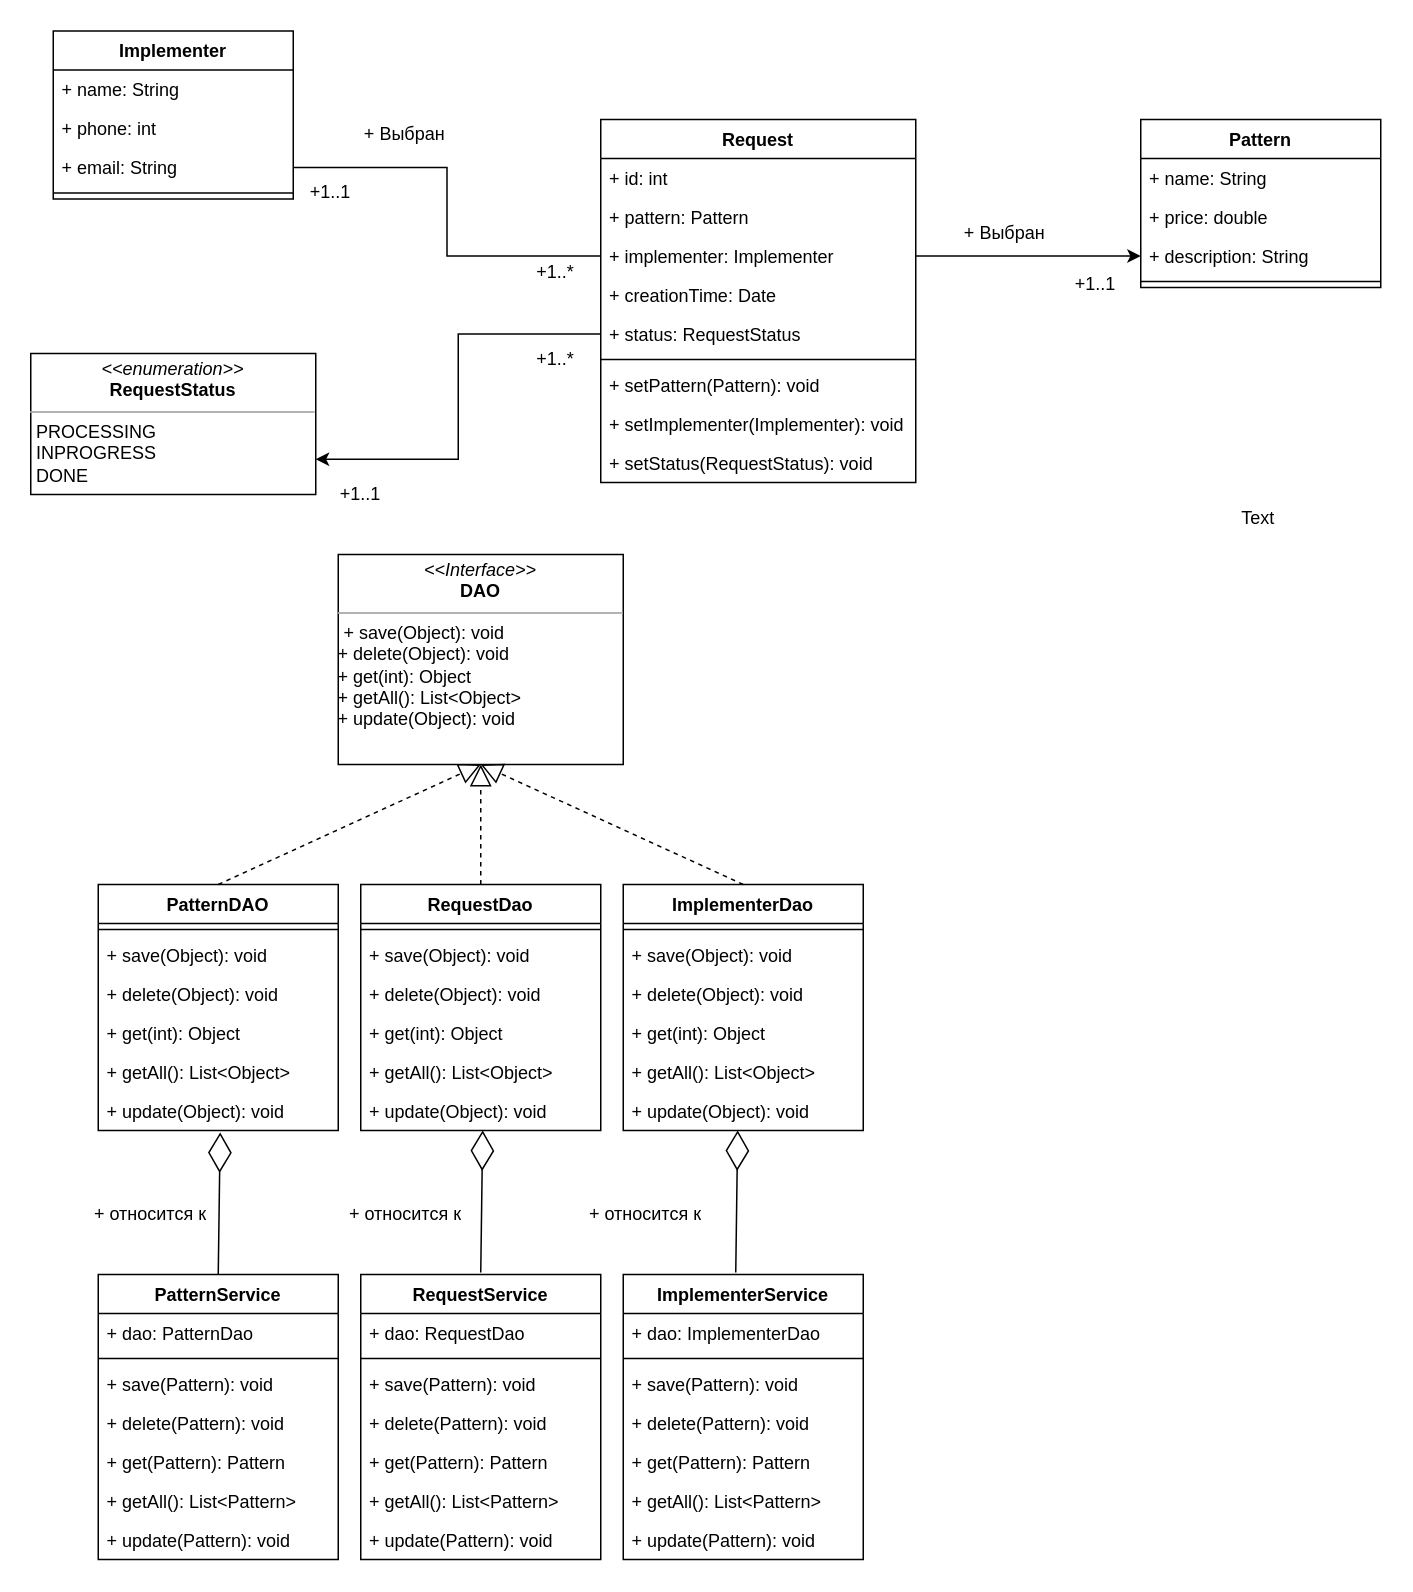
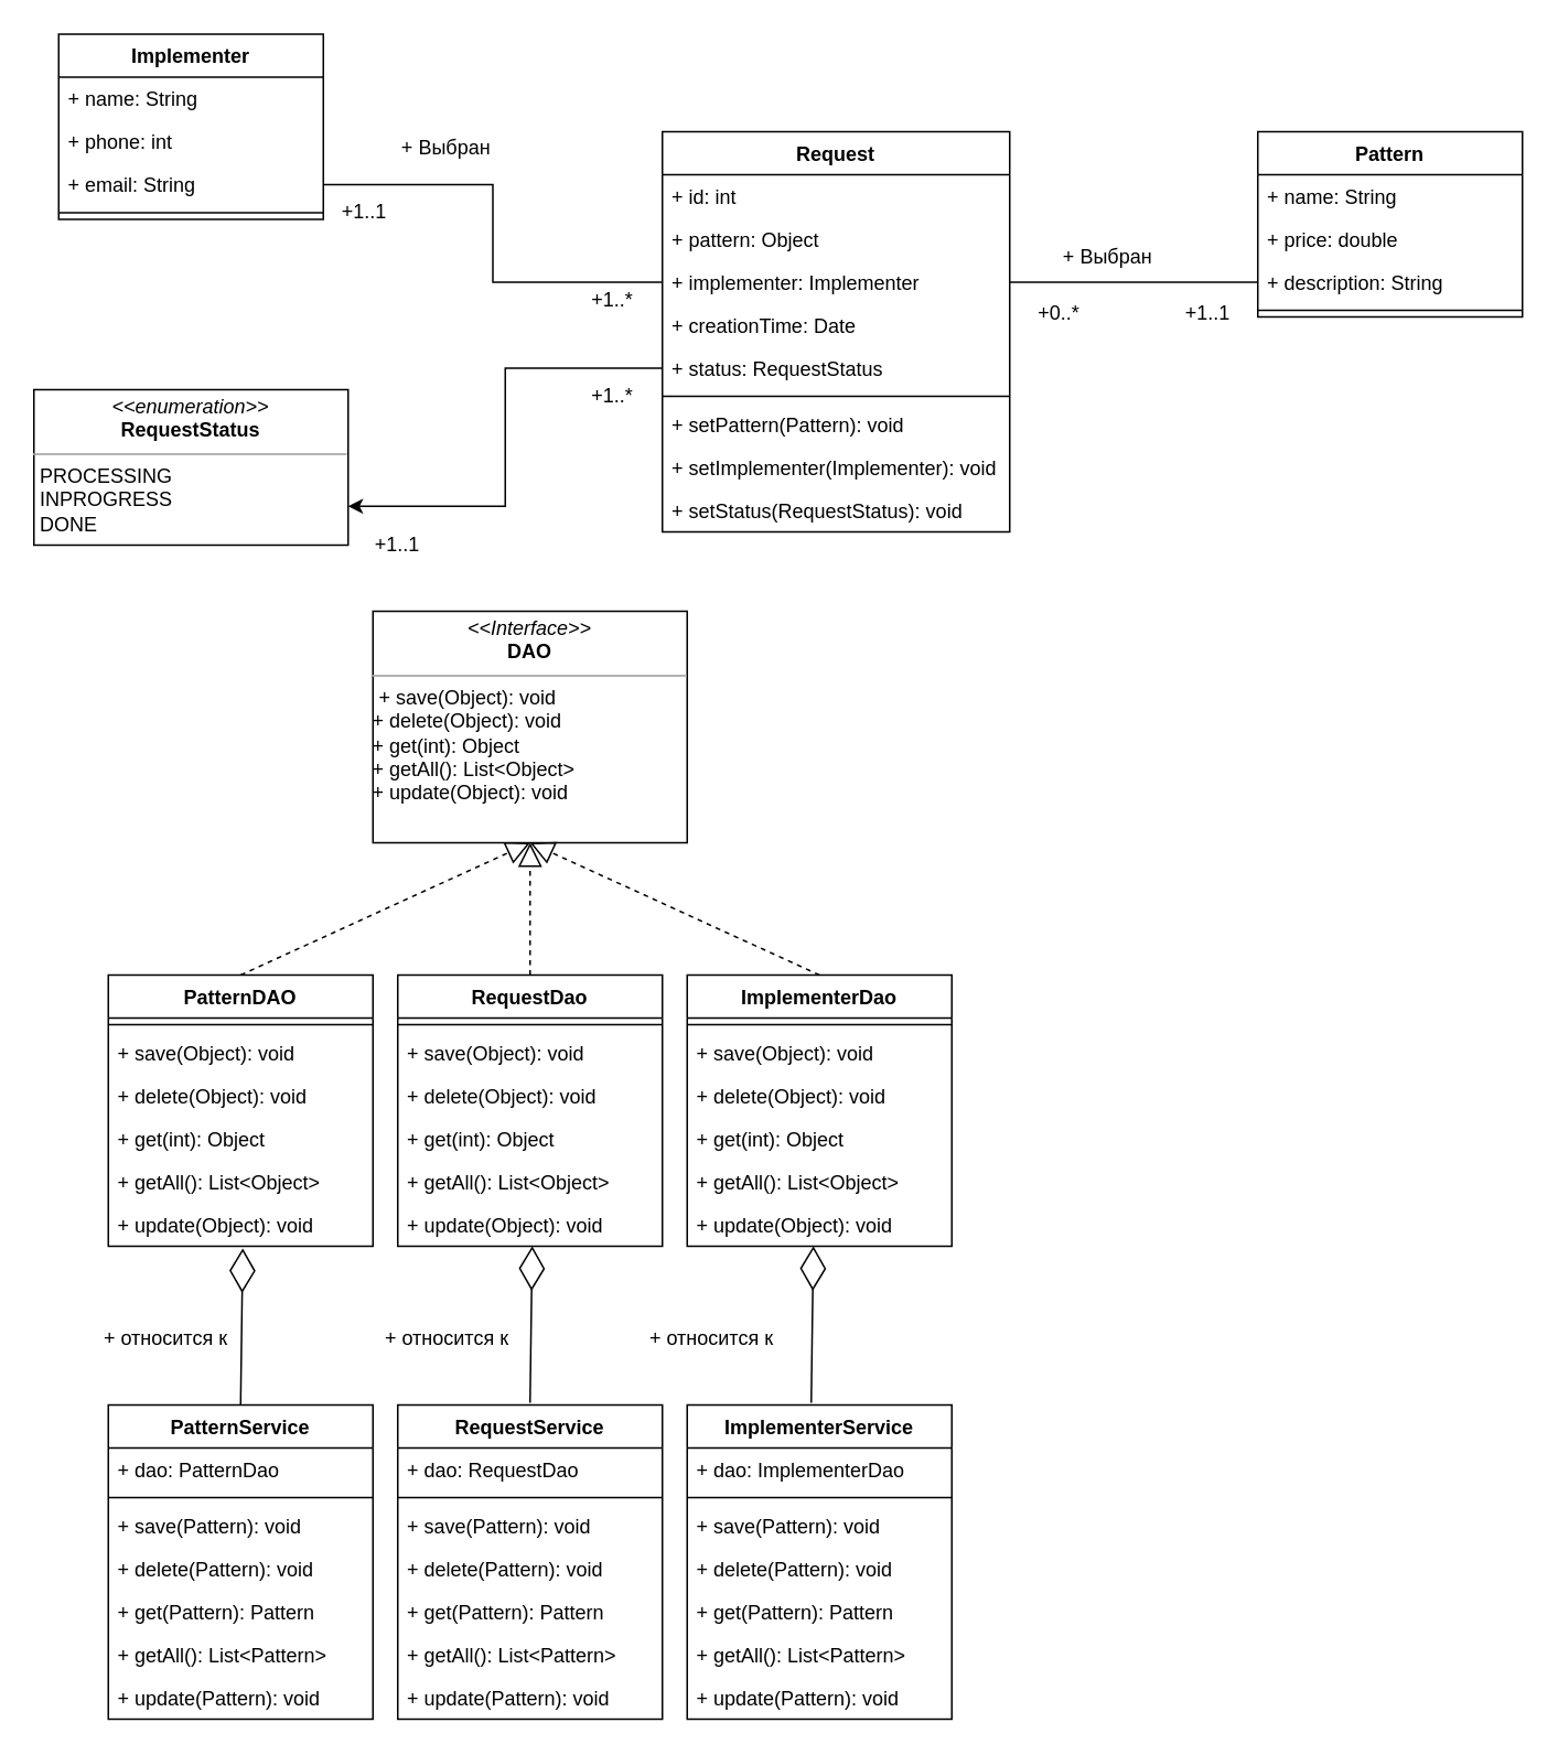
- <mxCell id="14" value="+ pattern: Pattern" style="text;strokeColor=none;fillColor=none;align=left;verticalAlign=top;spacingLeft=4;spacingRight=4;overflow=hidden;rotatable=0;points=[[0,0.5],[1,0.5]];portConstraint=eastwest;" vertex="1" parent="12"><mxGeometry y="52" width="210" height="26" as="geometry" /></mxCell>
+ <mxCell id="14" value="+ pattern: Object" style="text;strokeColor=none;fillColor=none;align=left;verticalAlign=top;spacingLeft=4;spacingRight=4;overflow=hidden;rotatable=0;points=[[0,0.5],[1,0.5]];portConstraint=eastwest;" vertex="1" parent="12"><mxGeometry y="52" width="210" height="26" as="geometry" /></mxCell>
- <mxCell id="23" style="edgeStyle=orthogonalEdgeStyle;rounded=0;orthogonalLoop=1;jettySize=auto;html=1;entryX=0;entryY=0.5;entryDx=0;entryDy=0;" edge="1" parent="1" source="15" target="10"><mxGeometry relative="1" as="geometry" /></mxCell>
+ <mxCell id="23" style="edgeStyle=orthogonalEdgeStyle;rounded=0;orthogonalLoop=1;jettySize=auto;html=1;entryX=0;entryY=0.5;entryDx=0;entryDy=0;endArrow=none;" edge="1" parent="1" source="15" target="10"><mxGeometry relative="1" as="geometry" /></mxCell>
+ <mxCell id="24" value="+0..*" style="text;html=1;strokeColor=none;fillColor=none;align=center;verticalAlign=middle;whiteSpace=wrap;rounded=0;" vertex="1" parent="1"><mxGeometry x="620" y="179" width="40" height="20" as="geometry" /></mxCell>
- <mxCell id="34" value="Text" style="text;html=1;align=center;verticalAlign=middle;resizable=0;points=[];autosize=1;" vertex="1" parent="1"><mxGeometry x="818" y="335" width="40" height="20" as="geometry" /></mxCell>
